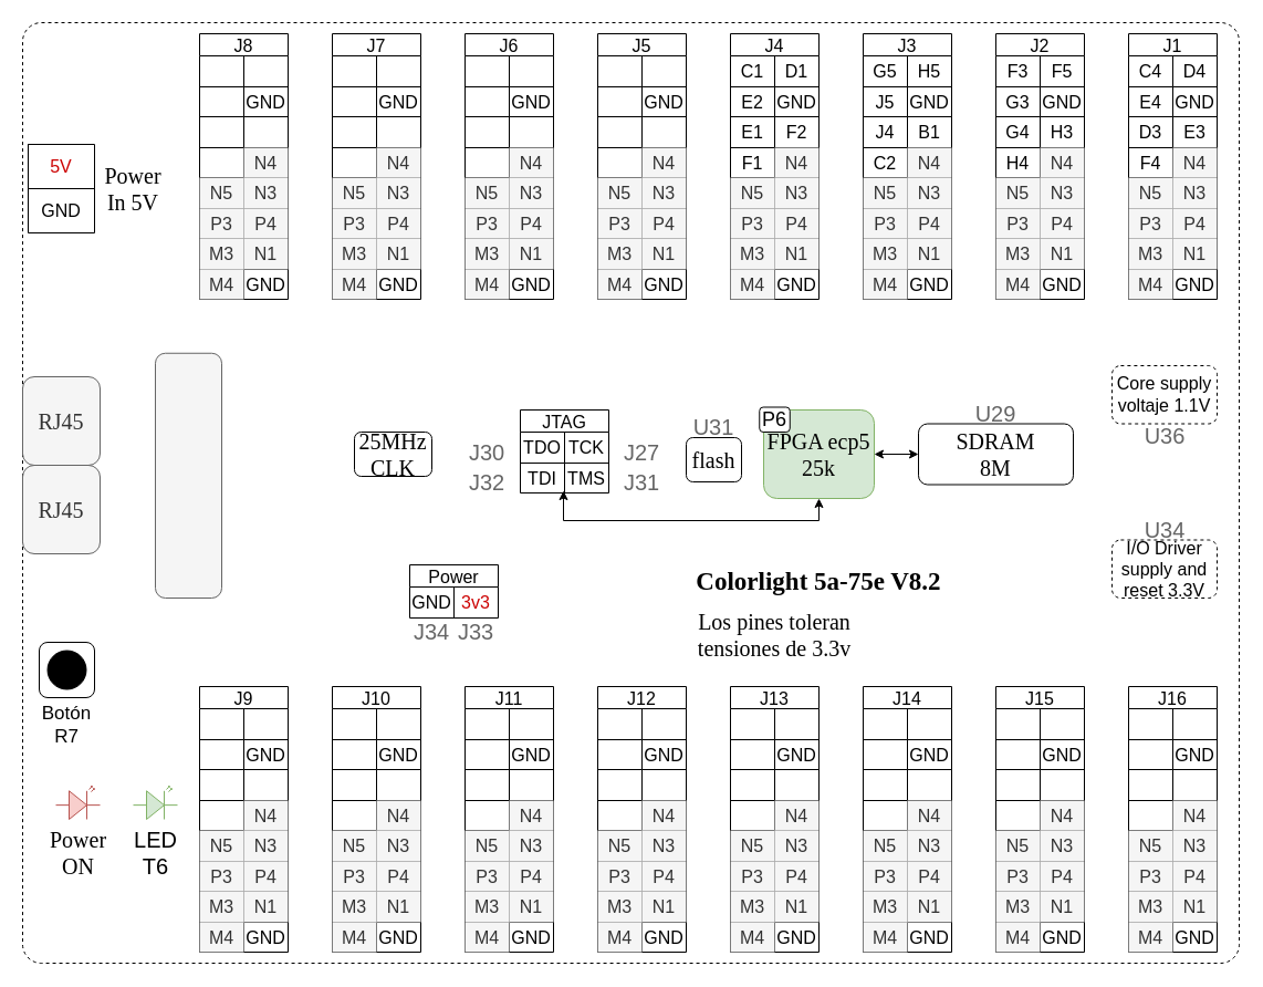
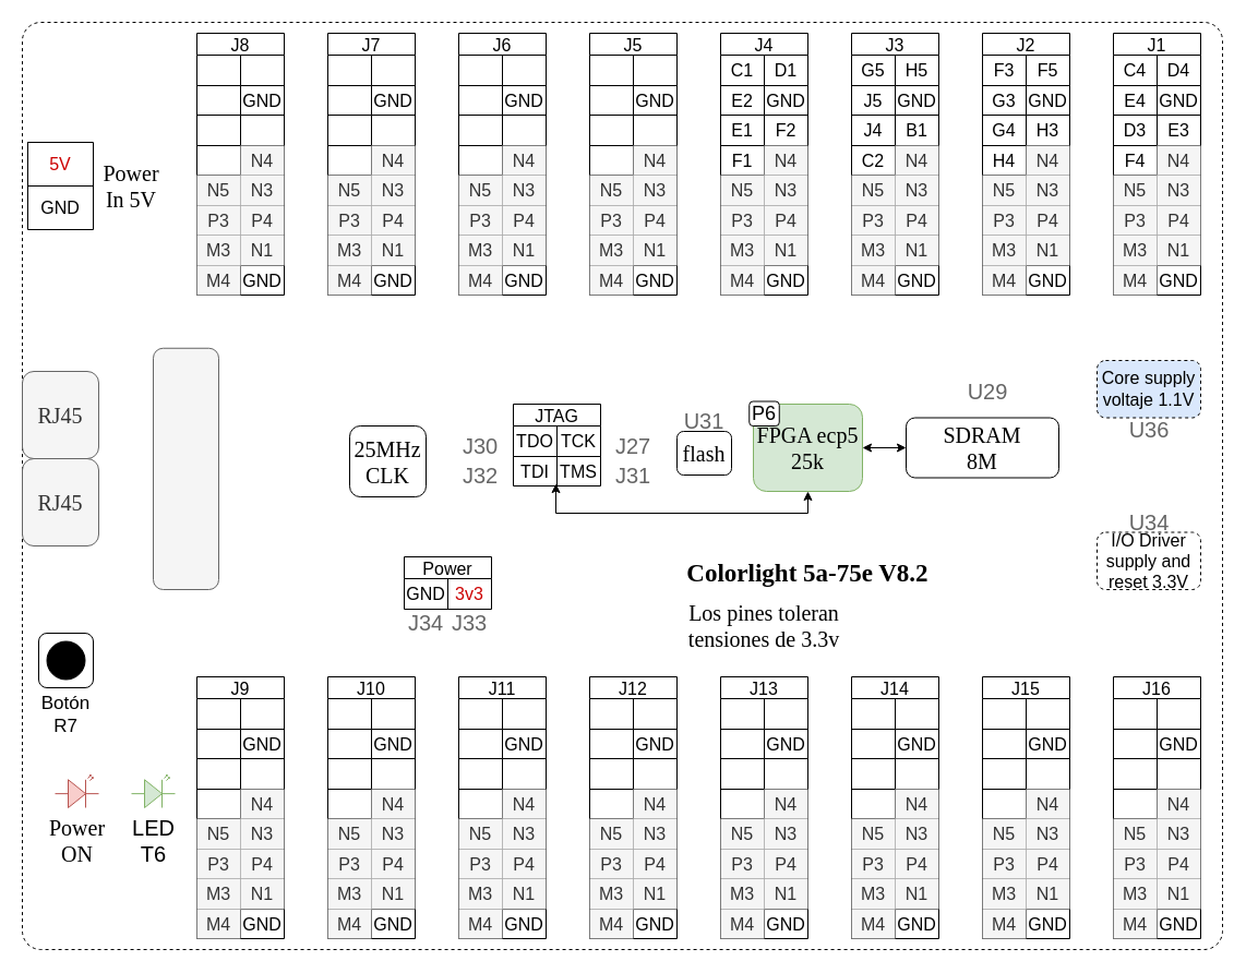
- <mxCell id="106" value="Core supply voltaje 1.1V" style="rounded=1;whiteSpace=wrap;html=1;hachureGap=4;fontFamily=Helvetica;fontSize=16;dashed=1;" parent="1" vertex="1"><mxGeometry x="1005" y="330" width="95" height="52.5" as="geometry" /></mxCell>
+ <mxCell id="106" value="Core supply voltaje 1.1V" style="rounded=1;whiteSpace=wrap;html=1;hachureGap=4;fontFamily=Helvetica;fontSize=16;dashed=1;fillColor=#dae8fc;" parent="1" vertex="1"><mxGeometry x="1005" y="330" width="95" height="52.5" as="geometry" /></mxCell>
- <mxCell id="111" value="U29" style="text;html=1;strokeColor=none;fillColor=none;align=center;verticalAlign=middle;whiteSpace=wrap;rounded=0;fontSize=20;fontFamily=Helvetica;fontColor=#666666;" parent="1" vertex="1"><mxGeometry x="880" y="362.5" width="40" height="20" as="geometry" /></mxCell>
+ <mxCell id="111" value="U29" style="text;html=1;strokeColor=none;fillColor=none;align=center;verticalAlign=middle;whiteSpace=wrap;rounded=0;fontSize=20;fontFamily=Helvetica;fontColor=#666666;" parent="1" vertex="1"><mxGeometry x="885" y="347.5" width="40" height="20" as="geometry" /></mxCell>
- <mxCell id="112" value="25MHz&lt;br&gt;CLK" style="rounded=1;whiteSpace=wrap;html=1;hachureGap=4;fontFamily=Architects Daughter;fontSize=20;fontSource=https%3A%2F%2Ffonts.googleapis.com%2Fcss%3Ffamily%3DArchitects%2BDaughter;" parent="1" vertex="1"><mxGeometry x="320" y="390" width="70" height="40" as="geometry" /></mxCell>
+ <mxCell id="112" value="25MHz&lt;br&gt;CLK" style="rounded=1;whiteSpace=wrap;html=1;hachureGap=4;fontFamily=Architects Daughter;fontSize=20;fontSource=https%3A%2F%2Ffonts.googleapis.com%2Fcss%3Ffamily%3DArchitects%2BDaughter;" parent="1" vertex="1"><mxGeometry x="320" y="390" width="70" height="65" as="geometry" /></mxCell>
